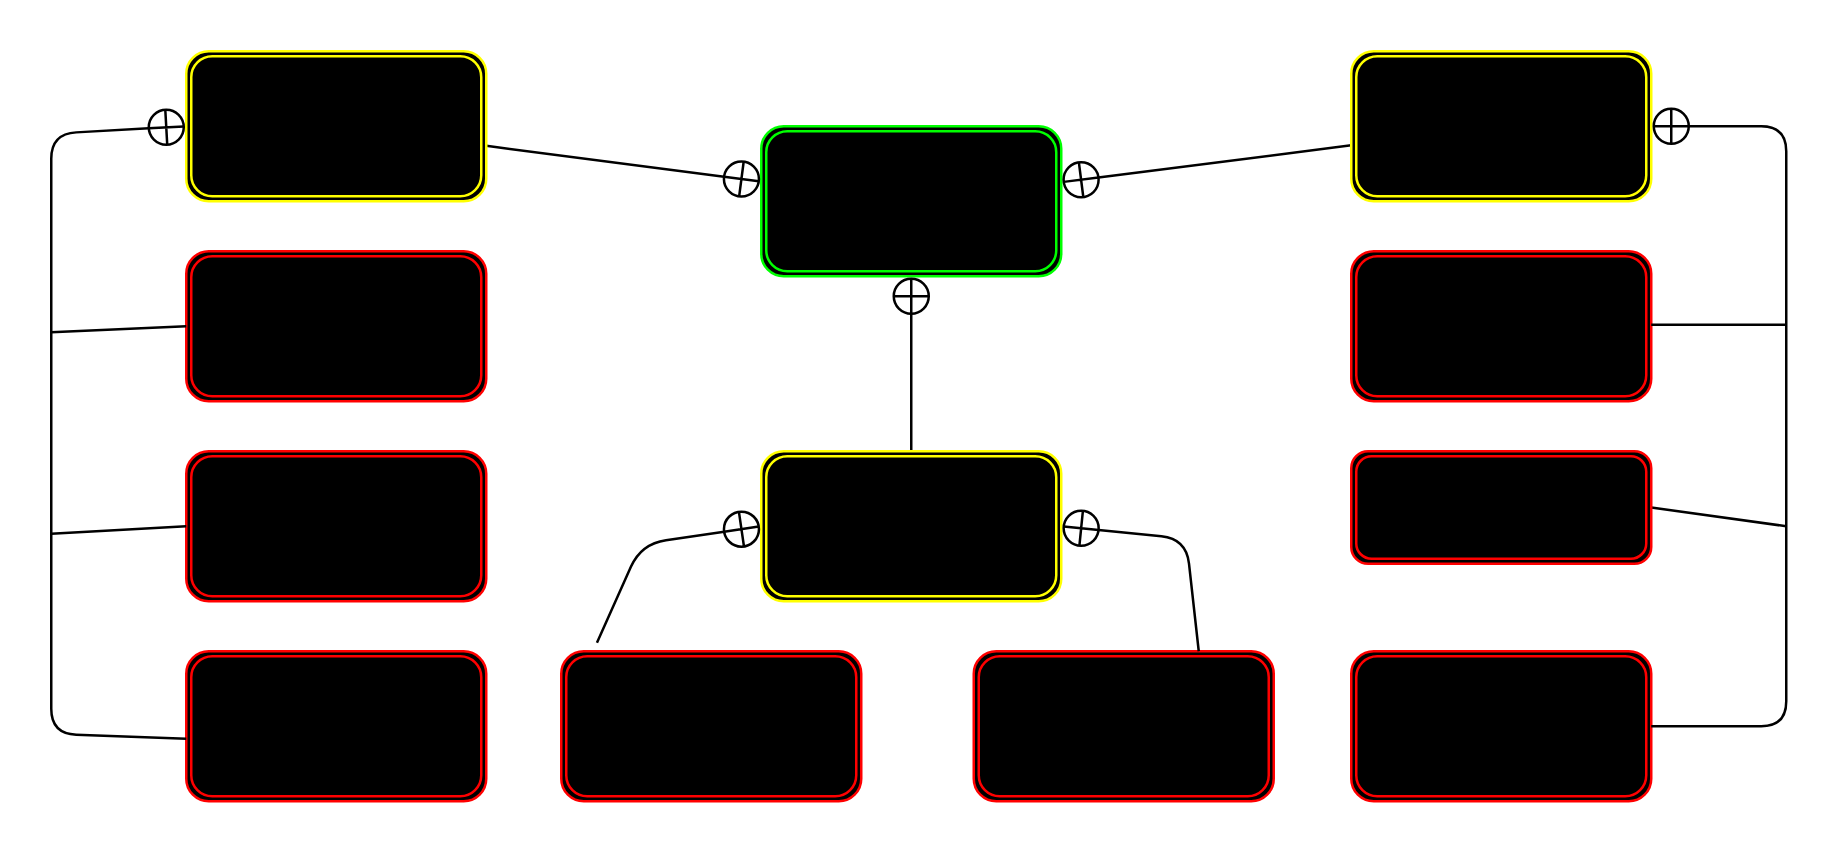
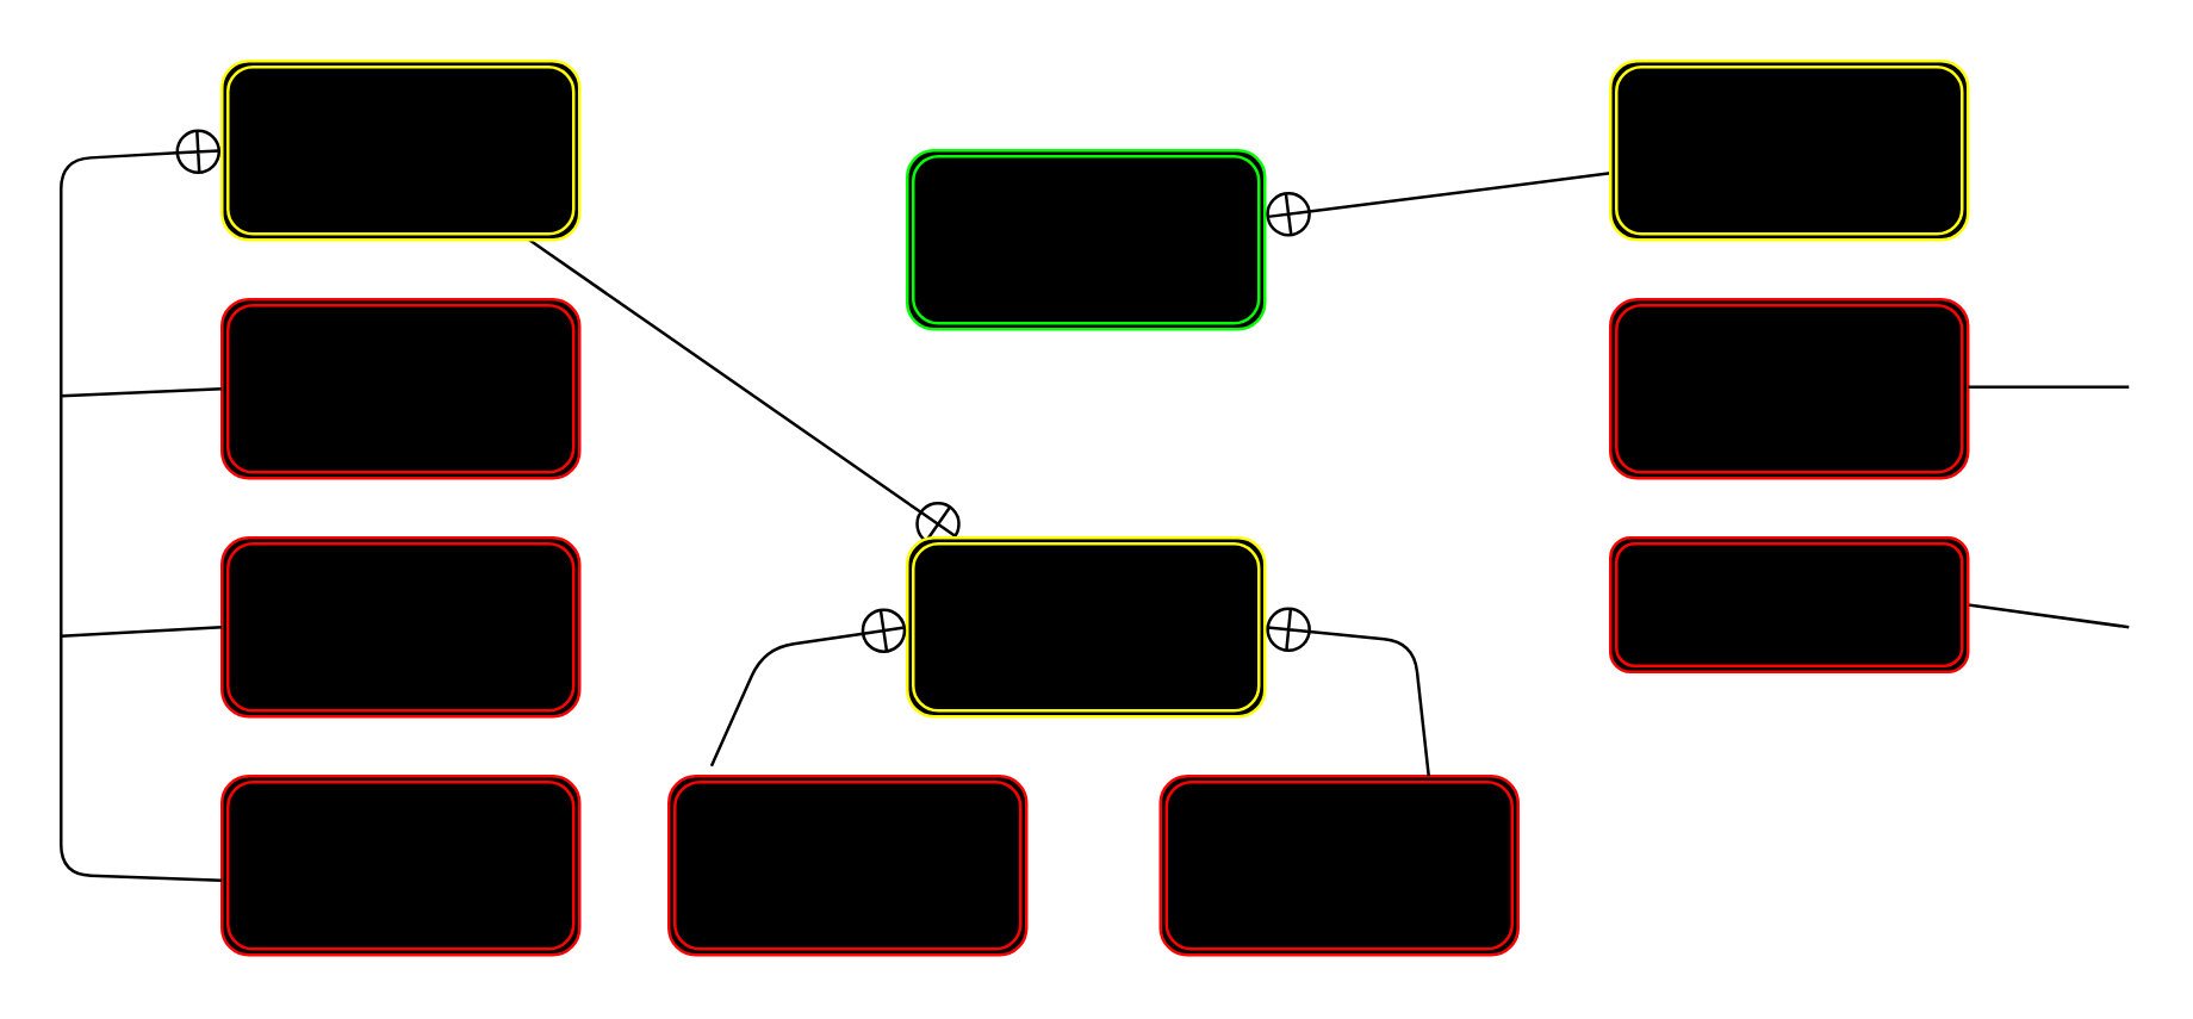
- <mxCell id="4" value="" style="edgeStyle=none;html=1;endArrow=circlePlus;endFill=0;" parent="1" source="5" target="2" edge="1"><mxGeometry relative="1" as="geometry" /></mxCell>
+ <mxCell id="4" value="" style="edgeStyle=none;html=1;endArrow=circlePlus;endFill=0;" parent="1" source="5" target="7" edge="1"><mxGeometry relative="1" as="geometry" /></mxCell>
- <mxCell id="6" value="" style="edgeStyle=none;html=1;endArrow=circlePlus;endFill=0;" parent="1" source="7" target="2" edge="1"><mxGeometry relative="1" as="geometry" /></mxCell>
- <mxCell id="18" style="edgeStyle=none;html=1;entryX=1;entryY=0.5;entryDx=0;entryDy=0;endArrow=circlePlus;endFill=0;" parent="1" source="15" target="9" edge="1"><mxGeometry relative="1" as="geometry"><mxPoint x="714" y="-15" as="targetPoint" /><mxPoint x="660" y="290" as="sourcePoint" /><Array as="points"><mxPoint x="714" y="290" /><mxPoint x="714" y="50" /></Array></mxGeometry></mxCell>
- <mxCell id="15" value="Roman" style="shape=ext;double=1;rounded=1;whiteSpace=wrap;html=1;strokeColor=#FF0000;fillColor=#000000;" parent="1" vertex="1"><mxGeometry x="540" y="260" width="120" height="60" as="geometry" /></mxCell>
